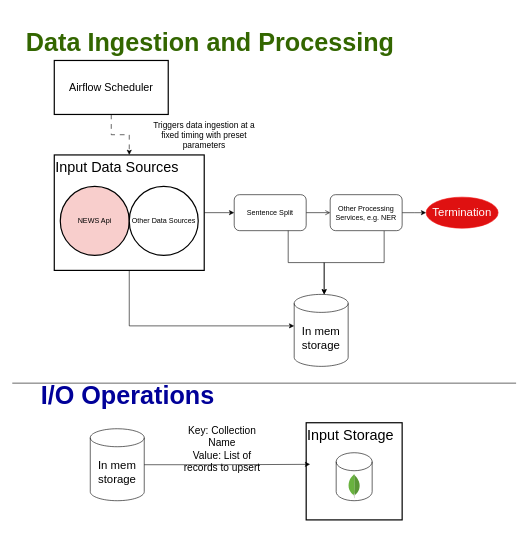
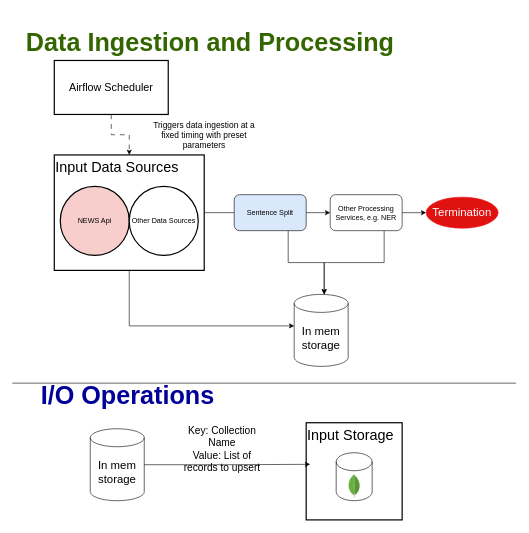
- <mxCell id="2" style="edgeStyle=orthogonalEdgeStyle;rounded=0;orthogonalLoop=1;jettySize=auto;html=1;exitX=1;exitY=0.5;exitDx=0;exitDy=0;" edge="1" parent="1" source="3" target="23"><mxGeometry relative="1" as="geometry" /></mxCell>
+ <mxCell id="2" style="edgeStyle=orthogonalEdgeStyle;rounded=0;orthogonalLoop=1;jettySize=auto;html=1;exitX=1;exitY=0.5;exitDx=0;exitDy=0;endArrow=none;" edge="1" parent="1" source="3" target="23"><mxGeometry relative="1" as="geometry" /></mxCell>
- <mxCell id="23" value="Sentence Split" style="rounded=1;whiteSpace=wrap;html=1;" vertex="1" parent="1"><mxGeometry x="390" y="323.75" width="120" height="60" as="geometry" /></mxCell>
+ <mxCell id="23" value="Sentence Split" style="rounded=1;whiteSpace=wrap;html=1;fillColor=#dae8fc;" vertex="1" parent="1"><mxGeometry x="390" y="323.75" width="120" height="60" as="geometry" /></mxCell>
- <mxCell id="22" value="" style="edgeStyle=orthogonalEdgeStyle;rounded=0;orthogonalLoop=1;jettySize=auto;html=1;endArrow=open;" edge="1" parent="1" source="23" target="26"><mxGeometry relative="1" as="geometry" /></mxCell>
+ <mxCell id="22" value="" style="edgeStyle=orthogonalEdgeStyle;rounded=0;orthogonalLoop=1;jettySize=auto;html=1;" edge="1" parent="1" source="23" target="26"><mxGeometry relative="1" as="geometry" /></mxCell>
